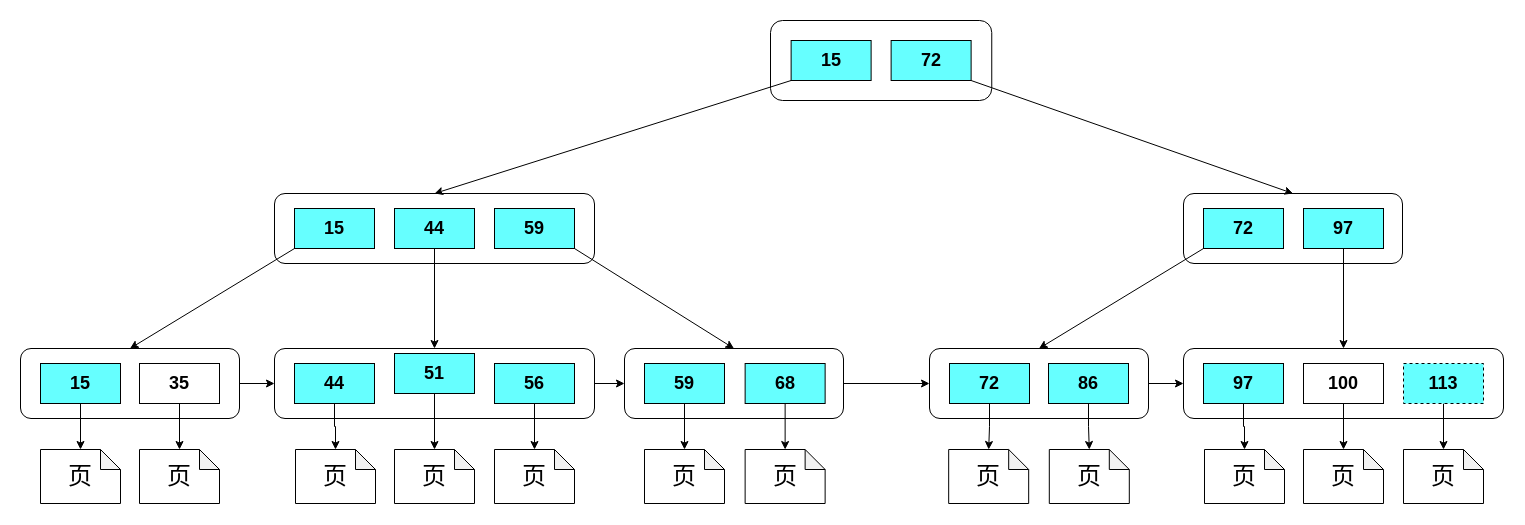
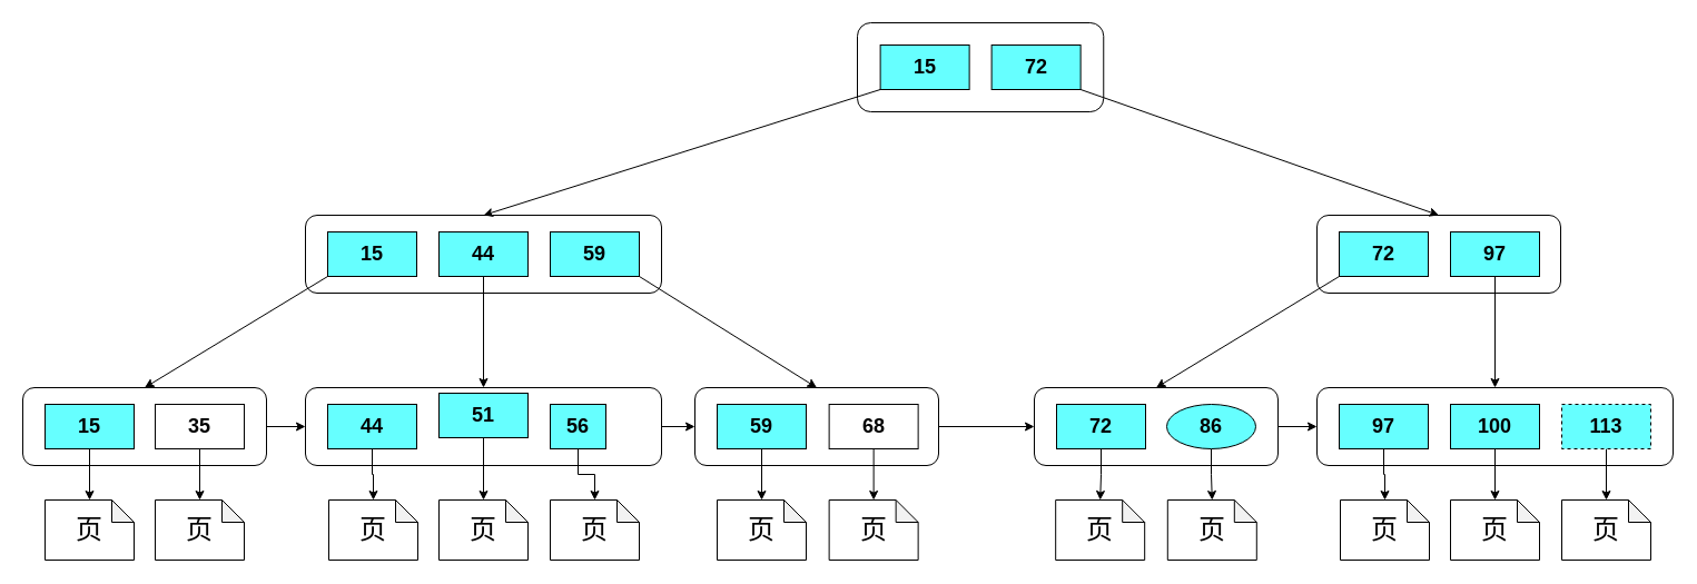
- <mxCell id="25" value="&lt;font style=&quot;font-size: 18px&quot;&gt;&lt;b&gt;56&lt;/b&gt;&lt;/font&gt;" style="rounded=0;whiteSpace=wrap;html=1;fillColor=#66FFFF;" parent="1" vertex="1"><mxGeometry x="494" y="363" width="80" height="40" as="geometry" /></mxCell>
+ <mxCell id="25" value="&lt;font style=&quot;font-size: 18px&quot;&gt;&lt;b&gt;56&lt;/b&gt;&lt;/font&gt;" style="rounded=0;whiteSpace=wrap;html=1;fillColor=#66FFFF;" parent="1" vertex="1"><mxGeometry x="494" y="363" width="50" height="40" as="geometry" /></mxCell>
- <mxCell id="31" value="&lt;font style=&quot;font-size: 18px&quot;&gt;&lt;b&gt;68&lt;/b&gt;&lt;/font&gt;" style="rounded=0;whiteSpace=wrap;html=1;fillColor=#66FFFF;" parent="1" vertex="1"><mxGeometry x="744.63" y="363" width="80" height="40" as="geometry" /></mxCell>
+ <mxCell id="31" value="&lt;font style=&quot;font-size: 18px&quot;&gt;&lt;b&gt;68&lt;/b&gt;&lt;/font&gt;" style="rounded=0;whiteSpace=wrap;html=1;fillColor=#ffffff;" parent="1" vertex="1"><mxGeometry x="744.63" y="363" width="80" height="40" as="geometry" /></mxCell>
- <mxCell id="42" value="&lt;font style=&quot;font-size: 18px&quot;&gt;&lt;b&gt;86&lt;/b&gt;&lt;/font&gt;" style="rounded=0;whiteSpace=wrap;html=1;fillColor=#66FFFF;" parent="1" vertex="1"><mxGeometry x="1048" y="363" width="80" height="40" as="geometry" /></mxCell>
+ <mxCell id="42" value="&lt;font style=&quot;font-size: 18px&quot;&gt;&lt;b&gt;86&lt;/b&gt;&lt;/font&gt;" style="ellipse;whiteSpace=wrap;html=1;fillColor=#66FFFF;" parent="1" vertex="1"><mxGeometry x="1048" y="363" width="80" height="40" as="geometry" /></mxCell>
- <mxCell id="48" value="&lt;span style=&quot;font-size: 18px&quot;&gt;&lt;b&gt;100&lt;/b&gt;&lt;/span&gt;" style="rounded=0;whiteSpace=wrap;html=1;fillColor=#ffffff;" parent="1" vertex="1"><mxGeometry x="1303" y="363" width="80" height="40" as="geometry" /></mxCell>
+ <mxCell id="48" value="&lt;span style=&quot;font-size: 18px&quot;&gt;&lt;b&gt;100&lt;/b&gt;&lt;/span&gt;" style="rounded=0;whiteSpace=wrap;html=1;fillColor=#66FFFF;" parent="1" vertex="1"><mxGeometry x="1303" y="363" width="80" height="40" as="geometry" /></mxCell>
